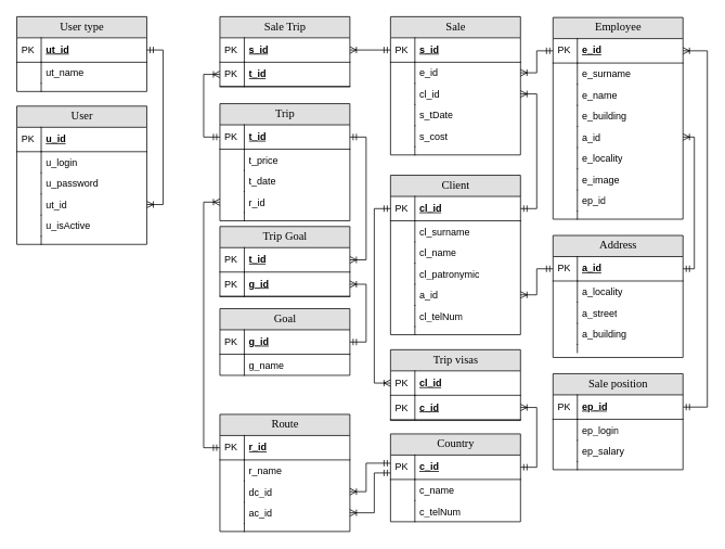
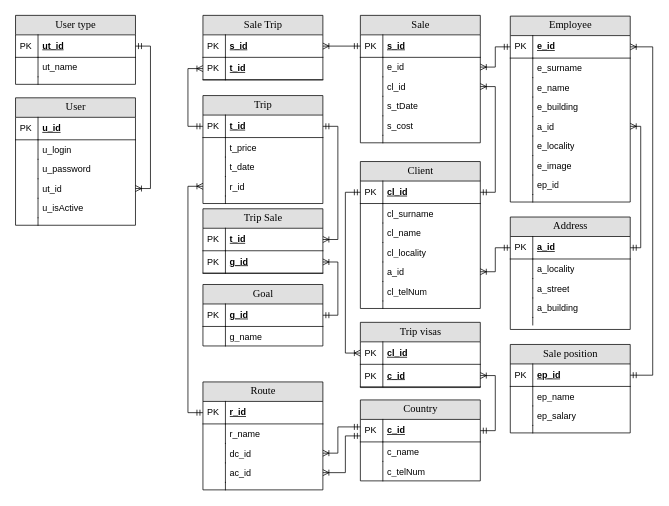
- <mxCell id="7" value="Trip Goal" style="swimlane;html=1;fontStyle=0;childLayout=stackLayout;horizontal=1;startSize=26;fillColor=#e0e0e0;horizontalStack=0;resizeParent=1;resizeLast=0;collapsible=1;marginBottom=0;swimlaneFillColor=#ffffff;align=center;rounded=0;shadow=0;comic=0;labelBackgroundColor=none;strokeWidth=1;fontFamily=Verdana;fontSize=14;swimlaneLine=1;" vertex="1" parent="1"><mxGeometry x="270" y="278" width="160" height="86" as="geometry" /></mxCell>
+ <mxCell id="7" value="Trip Sale" style="swimlane;html=1;fontStyle=0;childLayout=stackLayout;horizontal=1;startSize=26;fillColor=#e0e0e0;horizontalStack=0;resizeParent=1;resizeLast=0;collapsible=1;marginBottom=0;swimlaneFillColor=#ffffff;align=center;rounded=0;shadow=0;comic=0;labelBackgroundColor=none;strokeWidth=1;fontFamily=Verdana;fontSize=14;swimlaneLine=1;" vertex="1" parent="1"><mxGeometry x="270" y="278" width="160" height="86" as="geometry" /></mxCell>
- <mxCell id="99" value="cl_patronymic" style="shape=partialRectangle;top=0;left=0;right=0;bottom=0;html=1;align=left;verticalAlign=top;fillColor=none;spacingLeft=34;spacingRight=4;whiteSpace=wrap;overflow=hidden;rotatable=0;points=[[0,0.5],[1,0.5]];portConstraint=eastwest;dropTarget=0;" vertex="1" parent="92"><mxGeometry y="108" width="160" height="26" as="geometry" /></mxCell>
+ <mxCell id="99" value="cl_locality" style="shape=partialRectangle;top=0;left=0;right=0;bottom=0;html=1;align=left;verticalAlign=top;fillColor=none;spacingLeft=34;spacingRight=4;whiteSpace=wrap;overflow=hidden;rotatable=0;points=[[0,0.5],[1,0.5]];portConstraint=eastwest;dropTarget=0;" vertex="1" parent="92"><mxGeometry y="108" width="160" height="26" as="geometry" /></mxCell>
- <mxCell id="121" value="ep_login" style="shape=partialRectangle;top=0;left=0;right=0;bottom=0;html=1;align=left;verticalAlign=top;fillColor=none;spacingLeft=34;spacingRight=4;whiteSpace=wrap;overflow=hidden;rotatable=0;points=[[0,0.5],[1,0.5]];portConstraint=eastwest;dropTarget=0;" vertex="1" parent="118"><mxGeometry y="56" width="160" height="26" as="geometry" /></mxCell>
+ <mxCell id="121" value="ep_name" style="shape=partialRectangle;top=0;left=0;right=0;bottom=0;html=1;align=left;verticalAlign=top;fillColor=none;spacingLeft=34;spacingRight=4;whiteSpace=wrap;overflow=hidden;rotatable=0;points=[[0,0.5],[1,0.5]];portConstraint=eastwest;dropTarget=0;" vertex="1" parent="118"><mxGeometry y="56" width="160" height="26" as="geometry" /></mxCell>
